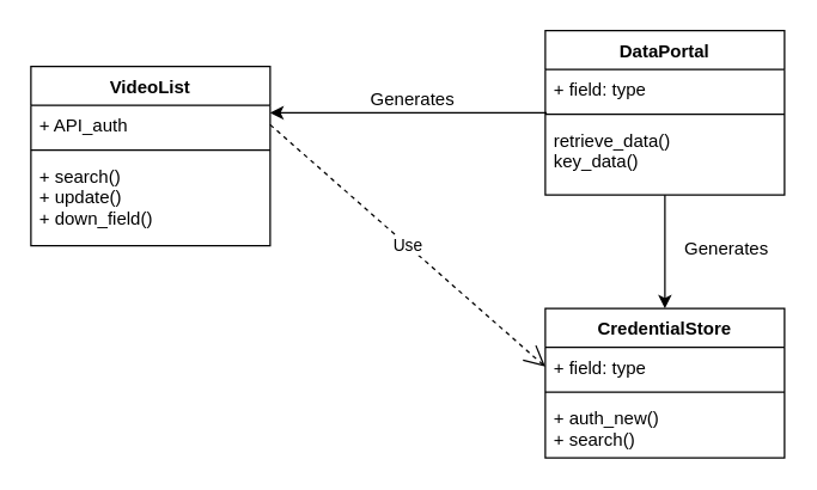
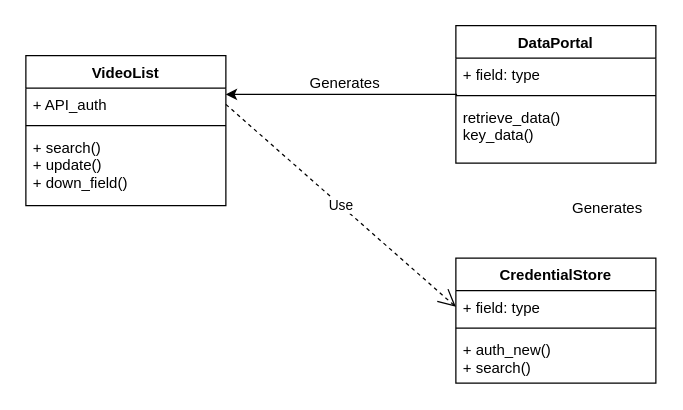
- <mxCell id="14" value="" style="endArrow=classic;html=1;entryX=0.5;entryY=0;entryDx=0;entryDy=0;" edge="1" parent="1" source="5" target="6"><mxGeometry width="50" height="50" relative="1" as="geometry"><mxPoint x="450" y="186" as="sourcePoint" /><mxPoint x="500" y="136" as="targetPoint" /></mxGeometry></mxCell>
